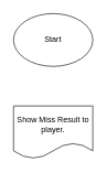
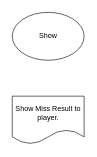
- <mxCell id="3" value="Start" style="ellipse;whiteSpace=wrap;html=1;" vertex="1" parent="1"><mxGeometry x="20" y="20" width="120" height="80" as="geometry" /></mxCell>
+ <mxCell id="3" value="Show" style="ellipse;whiteSpace=wrap;html=1;" vertex="1" parent="1"><mxGeometry x="20" y="20" width="120" height="80" as="geometry" /></mxCell>
